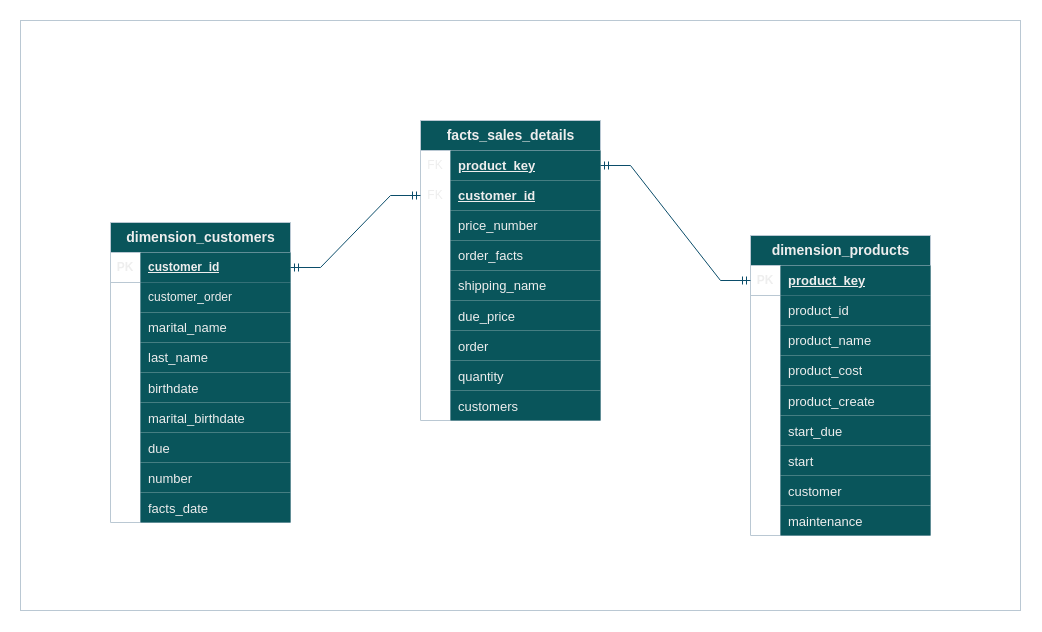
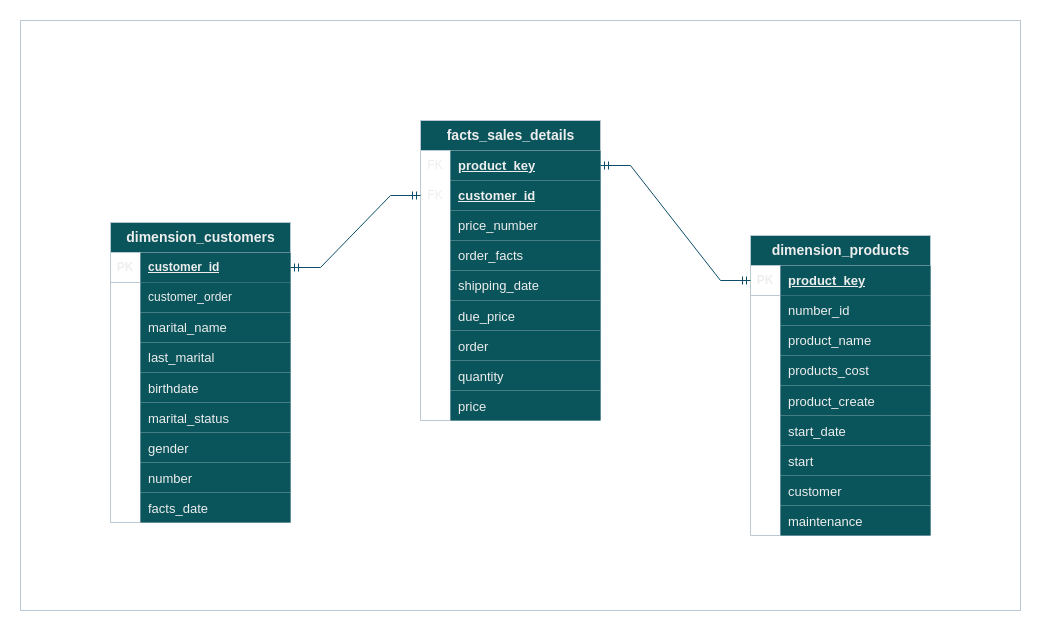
- <mxCell id="73" value="&lt;font style=&quot;font-size: 13px;&quot;&gt;shipping_name&lt;/font&gt;" style="shape=partialRectangle;connectable=0;fillColor=#09555B;top=0;left=0;bottom=0;right=0;align=left;spacingLeft=6;overflow=hidden;whiteSpace=wrap;html=1;labelBackgroundColor=none;strokeColor=#BAC8D3;fontColor=#EEEEEE;" parent="71" vertex="1"><mxGeometry x="30" width="150" height="30" as="geometry"><mxRectangle width="150" height="30" as="alternateBounds" /></mxGeometry></mxCell>
+ <mxCell id="73" value="&lt;font style=&quot;font-size: 13px;&quot;&gt;shipping_date&lt;/font&gt;" style="shape=partialRectangle;connectable=0;fillColor=#09555B;top=0;left=0;bottom=0;right=0;align=left;spacingLeft=6;overflow=hidden;whiteSpace=wrap;html=1;labelBackgroundColor=none;strokeColor=#BAC8D3;fontColor=#EEEEEE;" parent="71" vertex="1"><mxGeometry x="30" width="150" height="30" as="geometry"><mxRectangle width="150" height="30" as="alternateBounds" /></mxGeometry></mxCell>
- <mxCell id="36" value="&lt;font style=&quot;font-size: 13px;&quot;&gt;product_id&lt;/font&gt;" style="shape=partialRectangle;connectable=0;fillColor=#09555B;top=0;left=0;bottom=0;right=0;align=left;spacingLeft=6;overflow=hidden;whiteSpace=wrap;html=1;labelBackgroundColor=none;strokeColor=#BAC8D3;fontColor=#EEEEEE;" parent="34" vertex="1"><mxGeometry x="30" width="150" height="30" as="geometry"><mxRectangle width="150" height="30" as="alternateBounds" /></mxGeometry></mxCell>
+ <mxCell id="36" value="&lt;font style=&quot;font-size: 13px;&quot;&gt;number_id&lt;/font&gt;" style="shape=partialRectangle;connectable=0;fillColor=#09555B;top=0;left=0;bottom=0;right=0;align=left;spacingLeft=6;overflow=hidden;whiteSpace=wrap;html=1;labelBackgroundColor=none;strokeColor=#BAC8D3;fontColor=#EEEEEE;" parent="34" vertex="1"><mxGeometry x="30" width="150" height="30" as="geometry"><mxRectangle width="150" height="30" as="alternateBounds" /></mxGeometry></mxCell>
- <mxCell id="14" value="&lt;font style=&quot;font-size: 13px;&quot;&gt;last_name&lt;/font&gt;" style="shape=partialRectangle;connectable=0;fillColor=#09555B;top=0;left=0;bottom=0;right=0;align=left;spacingLeft=6;overflow=hidden;whiteSpace=wrap;html=1;labelBackgroundColor=none;strokeColor=#BAC8D3;fontColor=#EEEEEE;" parent="12" vertex="1"><mxGeometry x="30" width="150" height="30" as="geometry"><mxRectangle width="150" height="30" as="alternateBounds" /></mxGeometry></mxCell>
+ <mxCell id="14" value="&lt;font style=&quot;font-size: 13px;&quot;&gt;last_marital&lt;/font&gt;" style="shape=partialRectangle;connectable=0;fillColor=#09555B;top=0;left=0;bottom=0;right=0;align=left;spacingLeft=6;overflow=hidden;whiteSpace=wrap;html=1;labelBackgroundColor=none;strokeColor=#BAC8D3;fontColor=#EEEEEE;" parent="12" vertex="1"><mxGeometry x="30" width="150" height="30" as="geometry"><mxRectangle width="150" height="30" as="alternateBounds" /></mxGeometry></mxCell>
- <mxCell id="42" value="&lt;font style=&quot;font-size: 13px;&quot;&gt;product_cost&lt;/font&gt;" style="shape=partialRectangle;connectable=0;fillColor=#09555B;top=0;left=0;bottom=0;right=0;align=left;spacingLeft=6;overflow=hidden;whiteSpace=wrap;html=1;labelBackgroundColor=none;strokeColor=#BAC8D3;fontColor=#EEEEEE;" parent="40" vertex="1"><mxGeometry x="30" width="150" height="30" as="geometry"><mxRectangle width="150" height="30" as="alternateBounds" /></mxGeometry></mxCell>
+ <mxCell id="42" value="&lt;font style=&quot;font-size: 13px;&quot;&gt;products_cost&lt;/font&gt;" style="shape=partialRectangle;connectable=0;fillColor=#09555B;top=0;left=0;bottom=0;right=0;align=left;spacingLeft=6;overflow=hidden;whiteSpace=wrap;html=1;labelBackgroundColor=none;strokeColor=#BAC8D3;fontColor=#EEEEEE;" parent="40" vertex="1"><mxGeometry x="30" width="150" height="30" as="geometry"><mxRectangle width="150" height="30" as="alternateBounds" /></mxGeometry></mxCell>
- <mxCell id="85" value="customers" style="shape=partialRectangle;connectable=0;fillColor=#09555B;top=0;left=0;bottom=0;right=0;align=left;spacingLeft=6;overflow=hidden;fontSize=13;labelBackgroundColor=none;strokeColor=#BAC8D3;fontColor=#EEEEEE;" parent="83" vertex="1"><mxGeometry x="30" width="150" height="30" as="geometry"><mxRectangle width="150" height="30" as="alternateBounds" /></mxGeometry></mxCell>
+ <mxCell id="85" value="price" style="shape=partialRectangle;connectable=0;fillColor=#09555B;top=0;left=0;bottom=0;right=0;align=left;spacingLeft=6;overflow=hidden;fontSize=13;labelBackgroundColor=none;strokeColor=#BAC8D3;fontColor=#EEEEEE;" parent="83" vertex="1"><mxGeometry x="30" width="150" height="30" as="geometry"><mxRectangle width="150" height="30" as="alternateBounds" /></mxGeometry></mxCell>
- <mxCell id="20" value="marital_birthdate" style="shape=partialRectangle;connectable=0;fillColor=#09555B;top=0;left=0;bottom=0;right=0;align=left;spacingLeft=6;overflow=hidden;fontSize=13;labelBackgroundColor=none;strokeColor=#BAC8D3;fontColor=#EEEEEE;" parent="18" vertex="1"><mxGeometry x="30" width="150" height="30" as="geometry"><mxRectangle width="150" height="30" as="alternateBounds" /></mxGeometry></mxCell>
+ <mxCell id="20" value="marital_status" style="shape=partialRectangle;connectable=0;fillColor=#09555B;top=0;left=0;bottom=0;right=0;align=left;spacingLeft=6;overflow=hidden;fontSize=13;labelBackgroundColor=none;strokeColor=#BAC8D3;fontColor=#EEEEEE;" parent="18" vertex="1"><mxGeometry x="30" width="150" height="30" as="geometry"><mxRectangle width="150" height="30" as="alternateBounds" /></mxGeometry></mxCell>
- <mxCell id="48" value="start_due" style="shape=partialRectangle;connectable=0;fillColor=#09555B;top=0;left=0;bottom=0;right=0;align=left;spacingLeft=6;overflow=hidden;fontSize=13;labelBackgroundColor=none;strokeColor=#BAC8D3;fontColor=#EEEEEE;" parent="46" vertex="1"><mxGeometry x="30" width="150" height="30" as="geometry"><mxRectangle width="150" height="30" as="alternateBounds" /></mxGeometry></mxCell>
+ <mxCell id="48" value="start_date" style="shape=partialRectangle;connectable=0;fillColor=#09555B;top=0;left=0;bottom=0;right=0;align=left;spacingLeft=6;overflow=hidden;fontSize=13;labelBackgroundColor=none;strokeColor=#BAC8D3;fontColor=#EEEEEE;" parent="46" vertex="1"><mxGeometry x="30" width="150" height="30" as="geometry"><mxRectangle width="150" height="30" as="alternateBounds" /></mxGeometry></mxCell>
- <mxCell id="23" value="due" style="shape=partialRectangle;connectable=0;fillColor=#09555B;top=0;left=0;bottom=0;right=0;align=left;spacingLeft=6;overflow=hidden;fontSize=13;labelBackgroundColor=none;strokeColor=#BAC8D3;fontColor=#EEEEEE;" parent="21" vertex="1"><mxGeometry x="30" width="150" height="30" as="geometry"><mxRectangle width="150" height="30" as="alternateBounds" /></mxGeometry></mxCell>
+ <mxCell id="23" value="gender" style="shape=partialRectangle;connectable=0;fillColor=#09555B;top=0;left=0;bottom=0;right=0;align=left;spacingLeft=6;overflow=hidden;fontSize=13;labelBackgroundColor=none;strokeColor=#BAC8D3;fontColor=#EEEEEE;" parent="21" vertex="1"><mxGeometry x="30" width="150" height="30" as="geometry"><mxRectangle width="150" height="30" as="alternateBounds" /></mxGeometry></mxCell>
